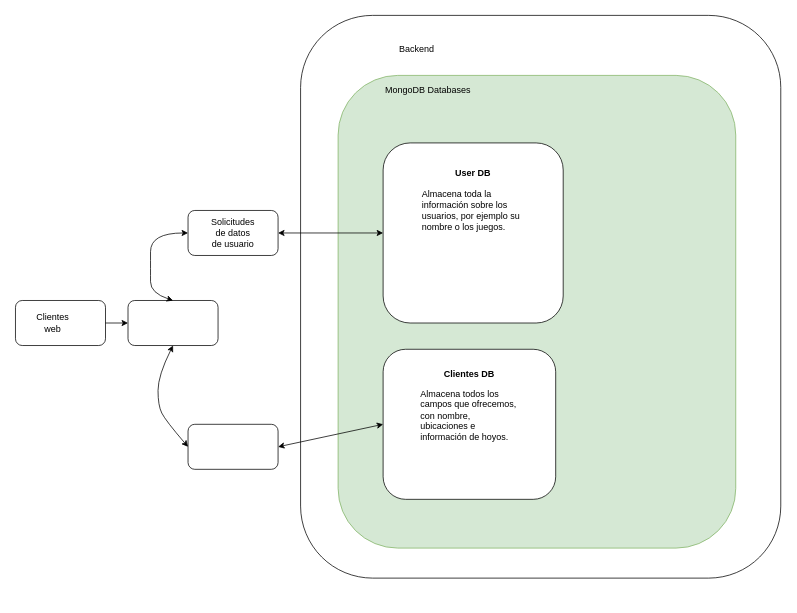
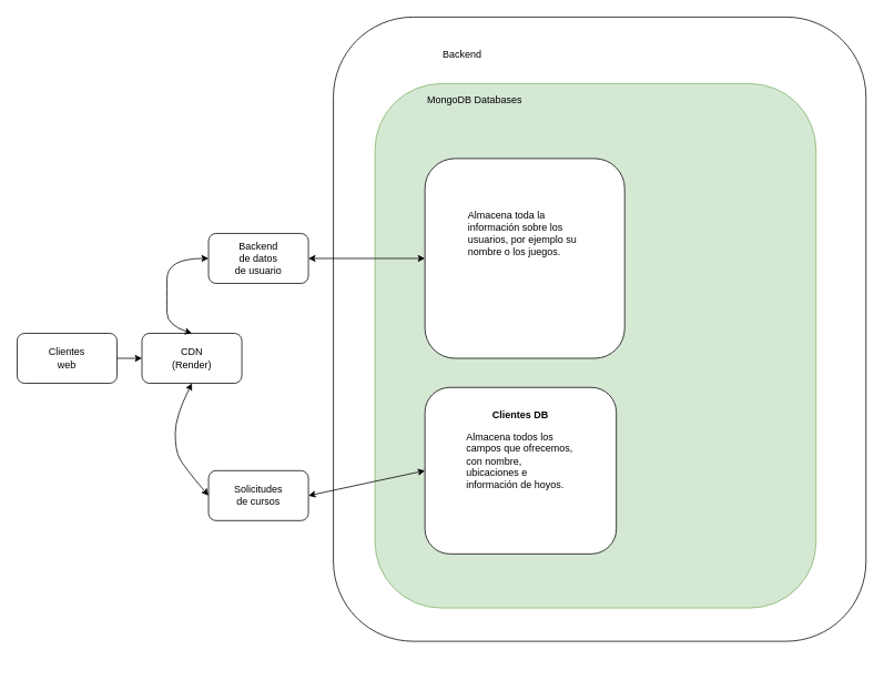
- <mxCell id="13" value="User DB" style="text;html=1;strokeColor=none;fillColor=none;align=center;verticalAlign=middle;whiteSpace=wrap;rounded=0;fontStyle=1" parent="11" vertex="1"><mxGeometry x="90" y="25" width="60" height="30" as="geometry" /></mxCell>
- <mxCell id="22" value="Solicitudes de datos de usuario" style="text;html=1;strokeColor=none;fillColor=none;align=center;verticalAlign=middle;whiteSpace=wrap;rounded=0;" parent="20" vertex="1"><mxGeometry x="30" y="15" width="60" height="30" as="geometry" /></mxCell>
+ <mxCell id="22" value="Backend de datos de usuario" style="text;html=1;strokeColor=none;fillColor=none;align=center;verticalAlign=middle;whiteSpace=wrap;rounded=0;" parent="20" vertex="1"><mxGeometry x="30" y="15" width="60" height="30" as="geometry" /></mxCell>
- <mxCell id="4" value="Clientes web" style="text;html=1;strokeColor=none;fillColor=none;align=center;verticalAlign=middle;whiteSpace=wrap;rounded=0;" parent="2" vertex="1"><mxGeometry x="15" y="15" width="70" height="30" as="geometry" /></mxCell>
+ <mxCell id="4" value="Clientes web" style="text;html=1;strokeColor=none;fillColor=none;align=center;verticalAlign=middle;whiteSpace=wrap;rounded=0;" parent="2" vertex="1"><mxGeometry x="25" y="15" width="70" height="30" as="geometry" /></mxCell>
+ <mxCell id="7" value="CDN (Render)" style="text;html=1;strokeColor=none;fillColor=none;align=center;verticalAlign=middle;whiteSpace=wrap;rounded=0;" parent="5" vertex="1"><mxGeometry x="30" y="15" width="60" height="30" as="geometry" /></mxCell>
+ <mxCell id="25" value="Solicitudes de cursos" style="text;html=1;strokeColor=none;fillColor=none;align=center;verticalAlign=middle;whiteSpace=wrap;rounded=0;" parent="23" vertex="1"><mxGeometry x="30" y="12.5" width="60" height="35" as="geometry" /></mxCell>
